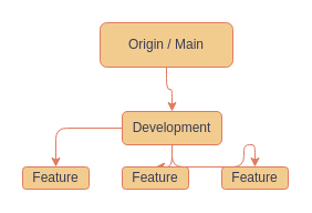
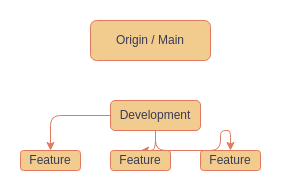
- <mxCell id="2" style="edgeStyle=orthogonalEdgeStyle;rounded=1;orthogonalLoop=1;jettySize=auto;html=1;labelBackgroundColor=none;strokeColor=#E07A5F;fontColor=default;" edge="1" parent="1" source="3" target="7"><mxGeometry relative="1" as="geometry"><mxPoint x="140" y="120" as="targetPoint" /></mxGeometry></mxCell>
